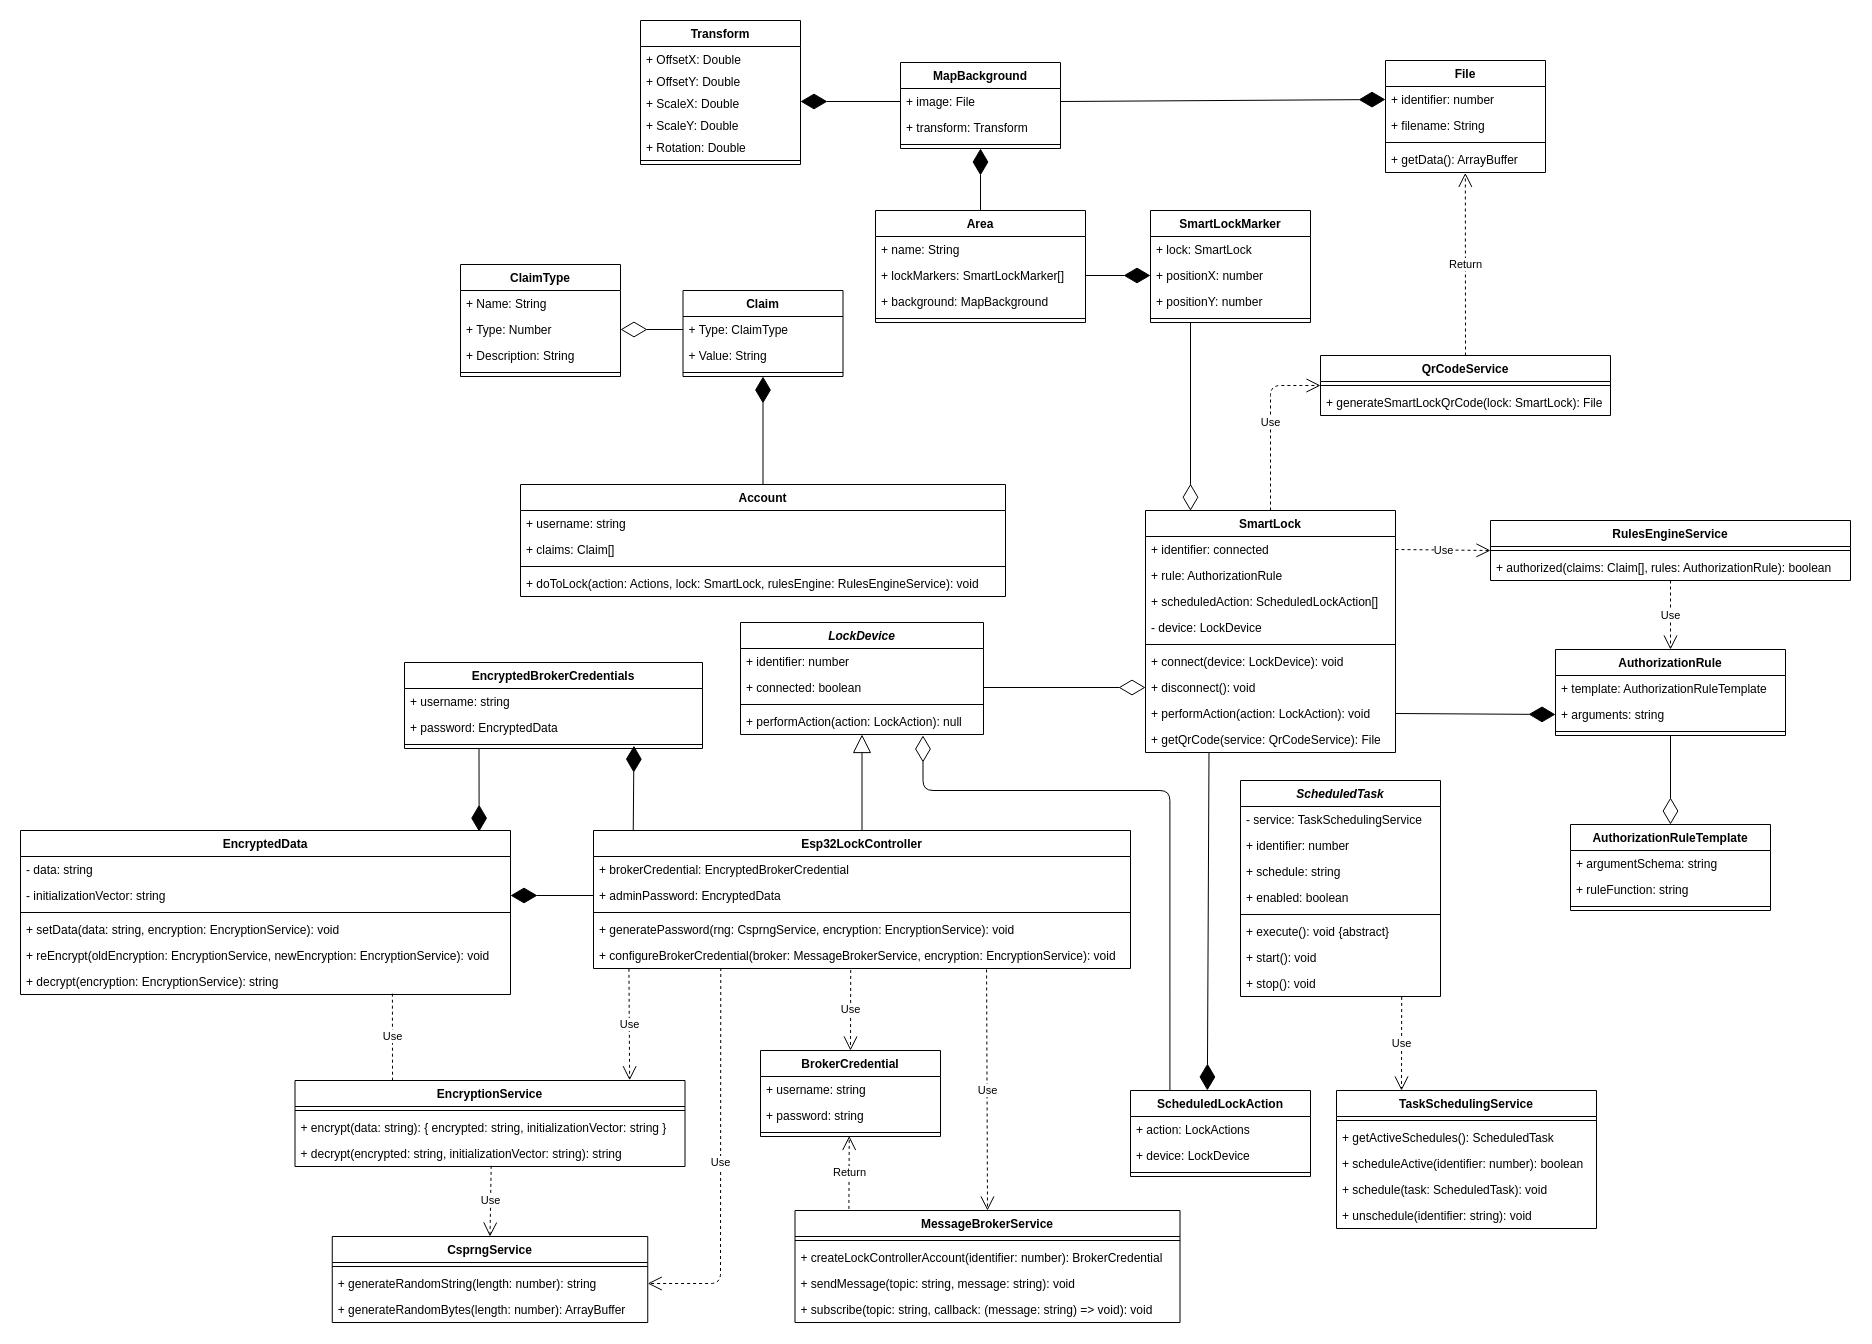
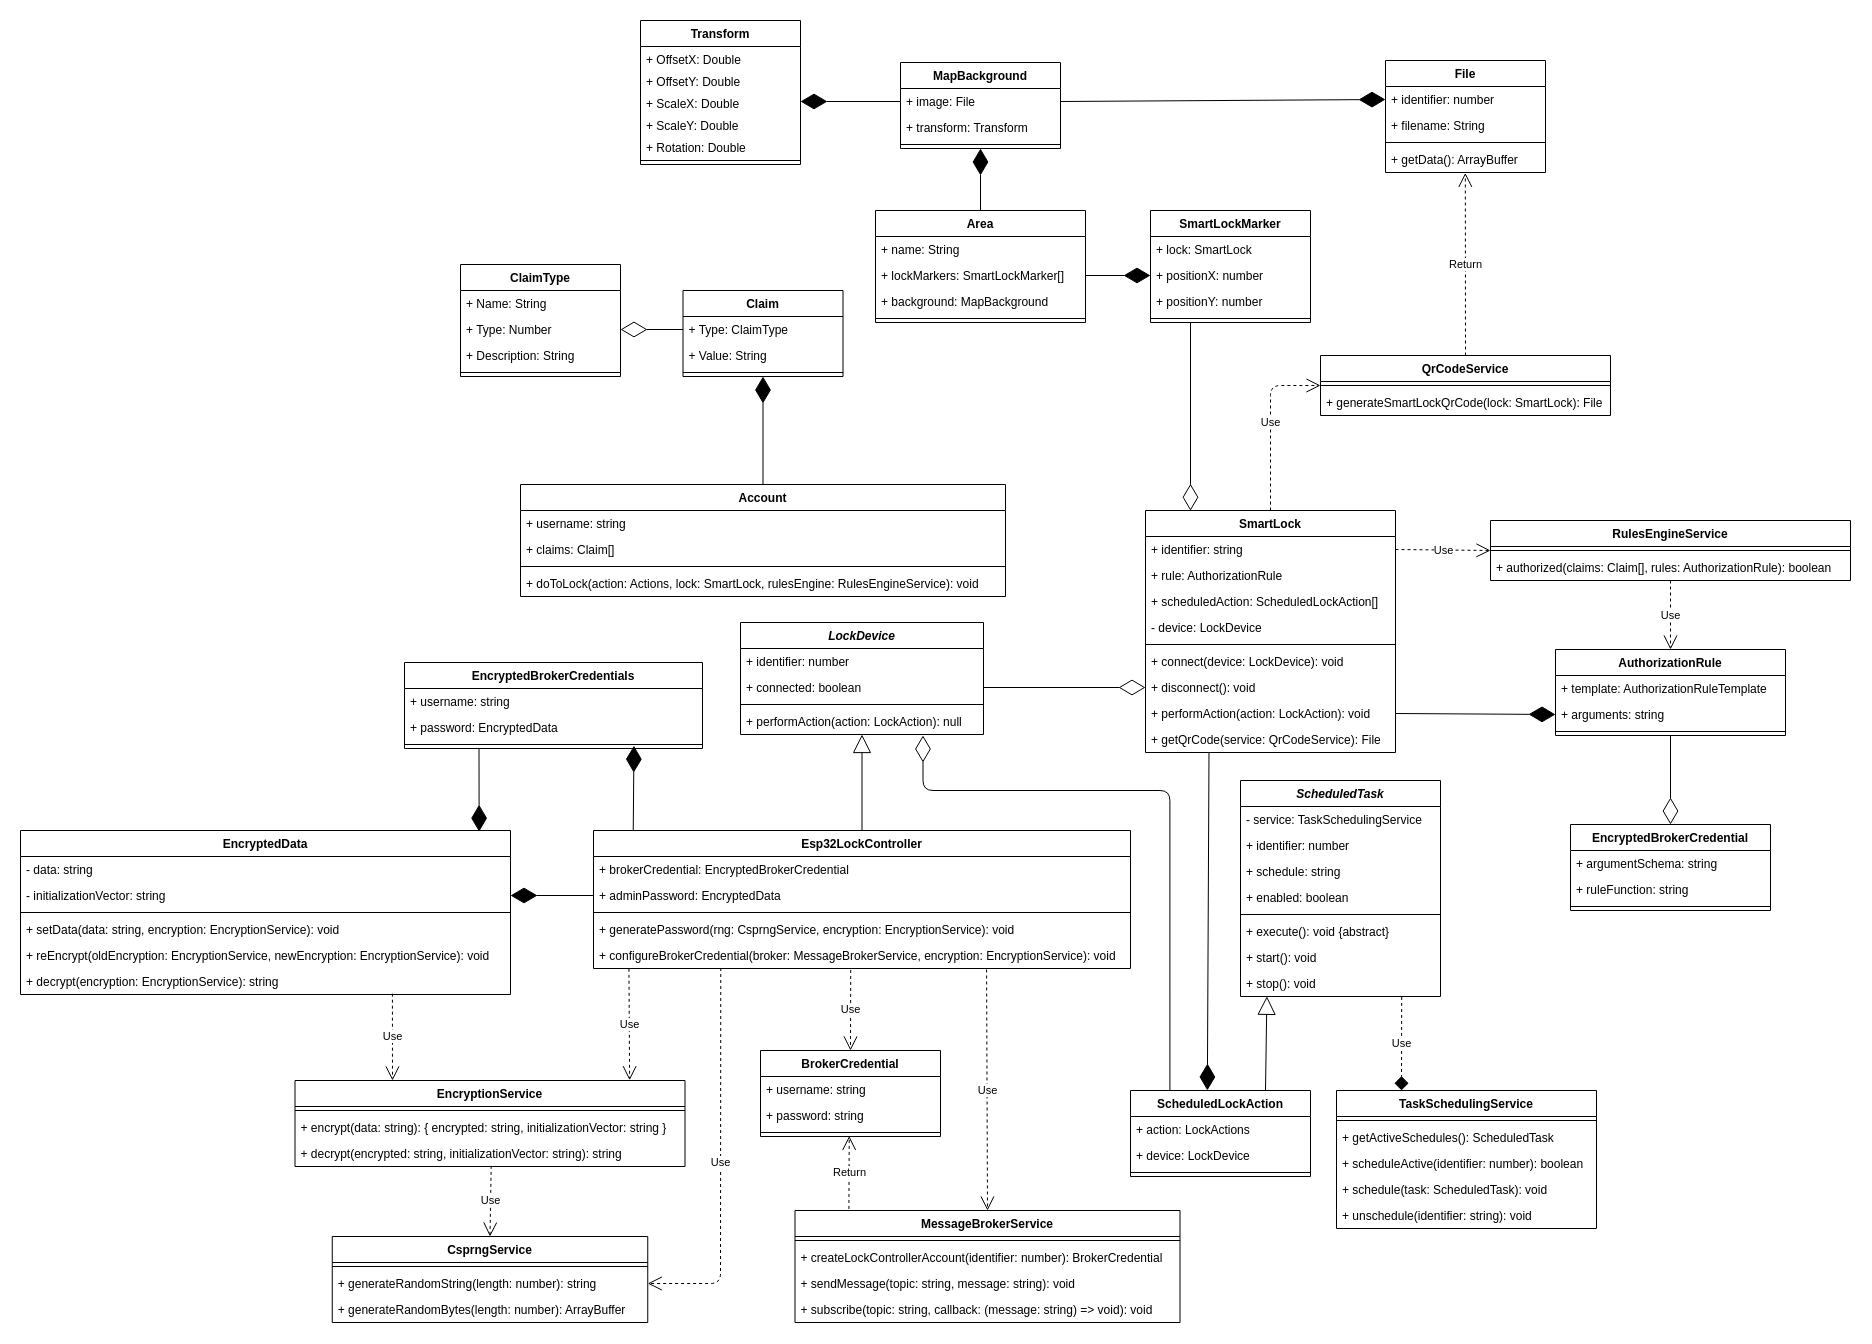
- <mxCell id="13" value="+ identifier: connected" style="text;strokeColor=none;fillColor=none;align=left;verticalAlign=top;spacingLeft=4;spacingRight=4;overflow=hidden;rotatable=0;points=[[0,0.5],[1,0.5]];portConstraint=eastwest;" parent="12" vertex="1"><mxGeometry y="26" width="250" height="26" as="geometry" /></mxCell>
+ <mxCell id="13" value="+ identifier: string" style="text;strokeColor=none;fillColor=none;align=left;verticalAlign=top;spacingLeft=4;spacingRight=4;overflow=hidden;rotatable=0;points=[[0,0.5],[1,0.5]];portConstraint=eastwest;" parent="12" vertex="1"><mxGeometry y="26" width="250" height="26" as="geometry" /></mxCell>
- <mxCell id="89" value="AuthorizationRuleTemplate" style="swimlane;fontStyle=1;align=center;verticalAlign=top;childLayout=stackLayout;horizontal=1;startSize=26;horizontalStack=0;resizeParent=1;resizeParentMax=0;resizeLast=0;collapsible=1;marginBottom=0;" parent="1" vertex="1"><mxGeometry x="1570" y="824" width="200" height="86" as="geometry" /></mxCell>
+ <mxCell id="89" value="EncryptedBrokerCredential" style="swimlane;fontStyle=1;align=center;verticalAlign=top;childLayout=stackLayout;horizontal=1;startSize=26;horizontalStack=0;resizeParent=1;resizeParentMax=0;resizeLast=0;collapsible=1;marginBottom=0;" parent="1" vertex="1"><mxGeometry x="1570" y="824" width="200" height="86" as="geometry" /></mxCell>
+ <mxCell id="119" value="" style="endArrow=block;endSize=16;endFill=0;html=1;exitX=0.75;exitY=0;exitDx=0;exitDy=0;entryX=0.132;entryY=0.993;entryDx=0;entryDy=0;entryPerimeter=0;" parent="1" source="48" target="101" edge="1"><mxGeometry width="160" relative="1" as="geometry"><mxPoint x="1260" y="1040" as="sourcePoint" /><mxPoint x="1265" y="1000" as="targetPoint" /></mxGeometry></mxCell>
- <mxCell id="143" value="Use" style="endArrow=none;endSize=12;dashed=1;html=1;jumpStyle=arc;entryX=0.25;entryY=0;entryDx=0;entryDy=0;edgeStyle=orthogonalEdgeStyle;exitX=0.759;exitY=0.969;exitDx=0;exitDy=0;exitPerimeter=0;" parent="1" source="132" target="122" edge="1"><mxGeometry width="160" relative="1" as="geometry"><mxPoint x="635.757" y="976.804" as="sourcePoint" /><mxPoint x="635" y="1270" as="targetPoint" /></mxGeometry></mxCell>
+ <mxCell id="143" value="Use" style="endArrow=open;endSize=12;dashed=1;html=1;jumpStyle=arc;entryX=0.25;entryY=0;entryDx=0;entryDy=0;edgeStyle=orthogonalEdgeStyle;exitX=0.759;exitY=0.969;exitDx=0;exitDy=0;exitPerimeter=0;" parent="1" source="132" target="122" edge="1"><mxGeometry width="160" relative="1" as="geometry"><mxPoint x="635.757" y="976.804" as="sourcePoint" /><mxPoint x="635" y="1270" as="targetPoint" /></mxGeometry></mxCell>
- <mxCell id="114" value="Use" style="endArrow=open;endSize=12;dashed=1;html=1;exitX=0.806;exitY=1.018;exitDx=0;exitDy=0;entryX=0.25;entryY=0;entryDx=0;entryDy=0;exitPerimeter=0;" parent="1" source="101" target="68" edge="1"><mxGeometry width="160" relative="1" as="geometry"><mxPoint x="1460" y="870" as="sourcePoint" /><mxPoint x="1620" y="870" as="targetPoint" /></mxGeometry></mxCell>
+ <mxCell id="114" value="Use" style="endArrow=diamond;endSize=12;dashed=1;html=1;exitX=0.806;exitY=1.018;exitDx=0;exitDy=0;entryX=0.25;entryY=0;entryDx=0;entryDy=0;exitPerimeter=0;" parent="1" source="101" target="68" edge="1"><mxGeometry width="160" relative="1" as="geometry"><mxPoint x="1460" y="870" as="sourcePoint" /><mxPoint x="1620" y="870" as="targetPoint" /></mxGeometry></mxCell>
